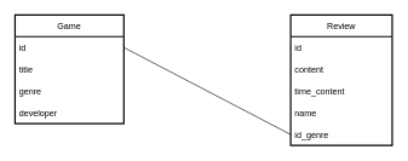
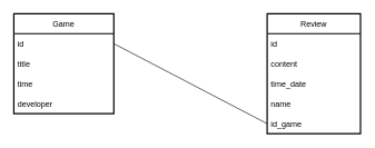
- <mxCell id="5" value="genre" style="text;strokeColor=none;fillColor=none;align=left;verticalAlign=middle;spacingLeft=4;spacingRight=4;overflow=hidden;points=[[0,0.5],[1,0.5]];portConstraint=eastwest;rotatable=0;" vertex="1" parent="2"><mxGeometry y="90" width="150" height="30" as="geometry" /></mxCell>
+ <mxCell id="5" value="time" style="text;strokeColor=none;fillColor=none;align=left;verticalAlign=middle;spacingLeft=4;spacingRight=4;overflow=hidden;points=[[0,0.5],[1,0.5]];portConstraint=eastwest;rotatable=0;" vertex="1" parent="2"><mxGeometry y="90" width="150" height="30" as="geometry" /></mxCell>
- <mxCell id="10" value="time_content" style="text;strokeColor=none;fillColor=none;align=left;verticalAlign=middle;spacingLeft=4;spacingRight=4;overflow=hidden;points=[[0,0.5],[1,0.5]];portConstraint=eastwest;rotatable=0;" vertex="1" parent="7"><mxGeometry y="90" width="140" height="30" as="geometry" /></mxCell>
+ <mxCell id="10" value="time_date" style="text;strokeColor=none;fillColor=none;align=left;verticalAlign=middle;spacingLeft=4;spacingRight=4;overflow=hidden;points=[[0,0.5],[1,0.5]];portConstraint=eastwest;rotatable=0;" vertex="1" parent="7"><mxGeometry y="90" width="140" height="30" as="geometry" /></mxCell>
- <mxCell id="12" value="id_genre" style="text;strokeColor=none;fillColor=none;align=left;verticalAlign=middle;spacingLeft=4;spacingRight=4;overflow=hidden;points=[[0,0.5],[1,0.5]];portConstraint=eastwest;rotatable=0;" vertex="1" parent="7"><mxGeometry y="150" width="140" height="30" as="geometry" /></mxCell>
+ <mxCell id="12" value="id_game" style="text;strokeColor=none;fillColor=none;align=left;verticalAlign=middle;spacingLeft=4;spacingRight=4;overflow=hidden;points=[[0,0.5],[1,0.5]];portConstraint=eastwest;rotatable=0;" vertex="1" parent="7"><mxGeometry y="150" width="140" height="30" as="geometry" /></mxCell>
